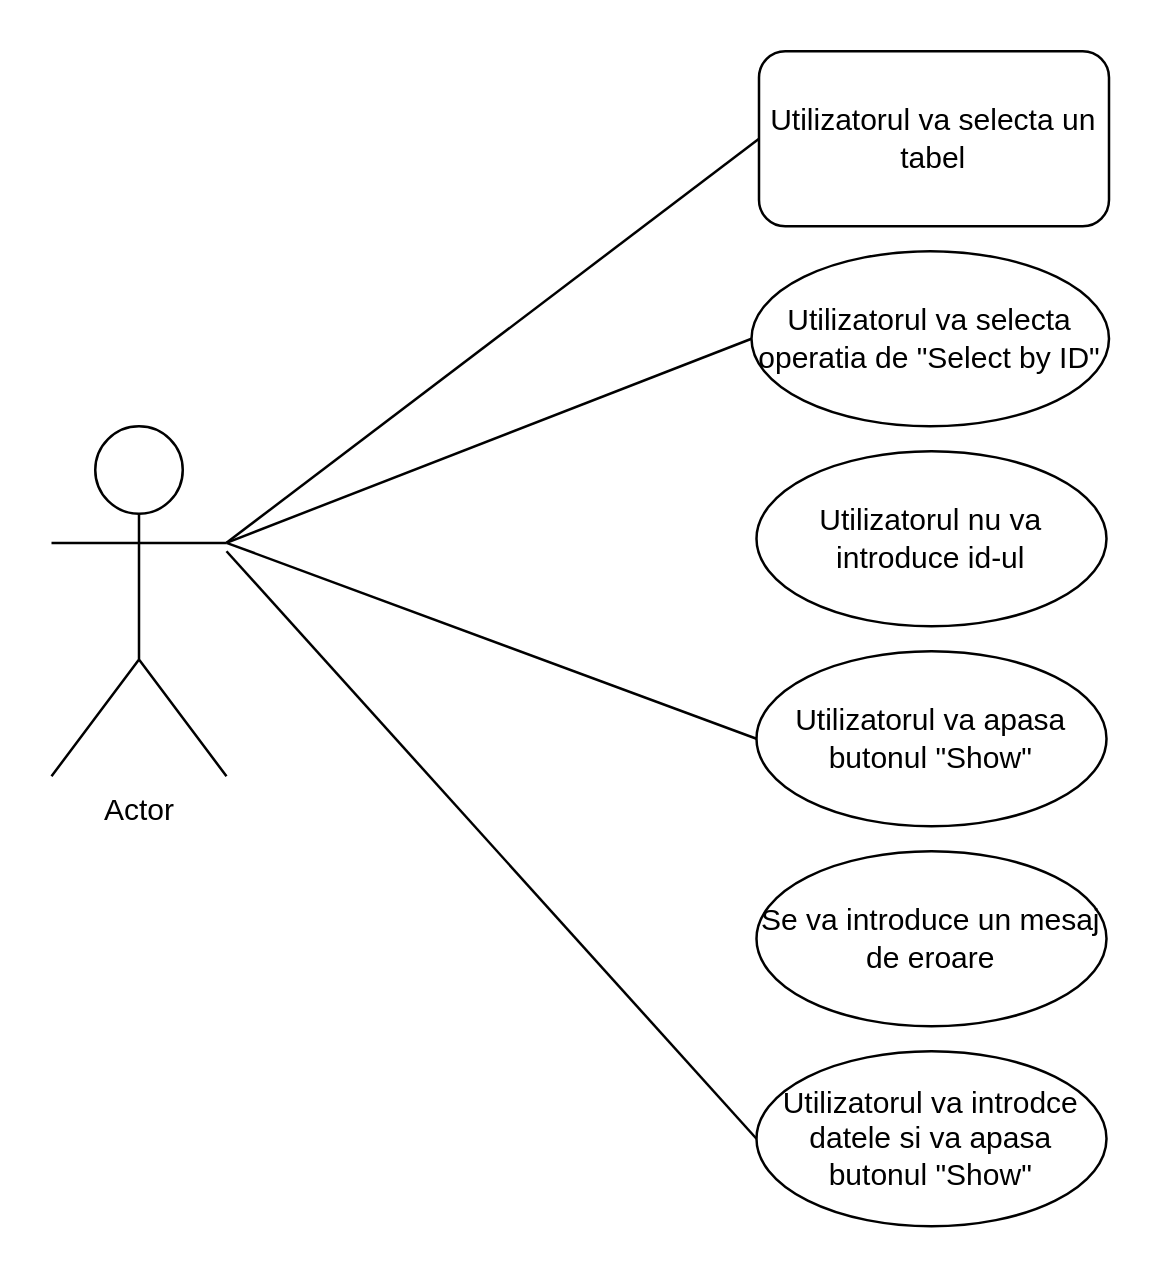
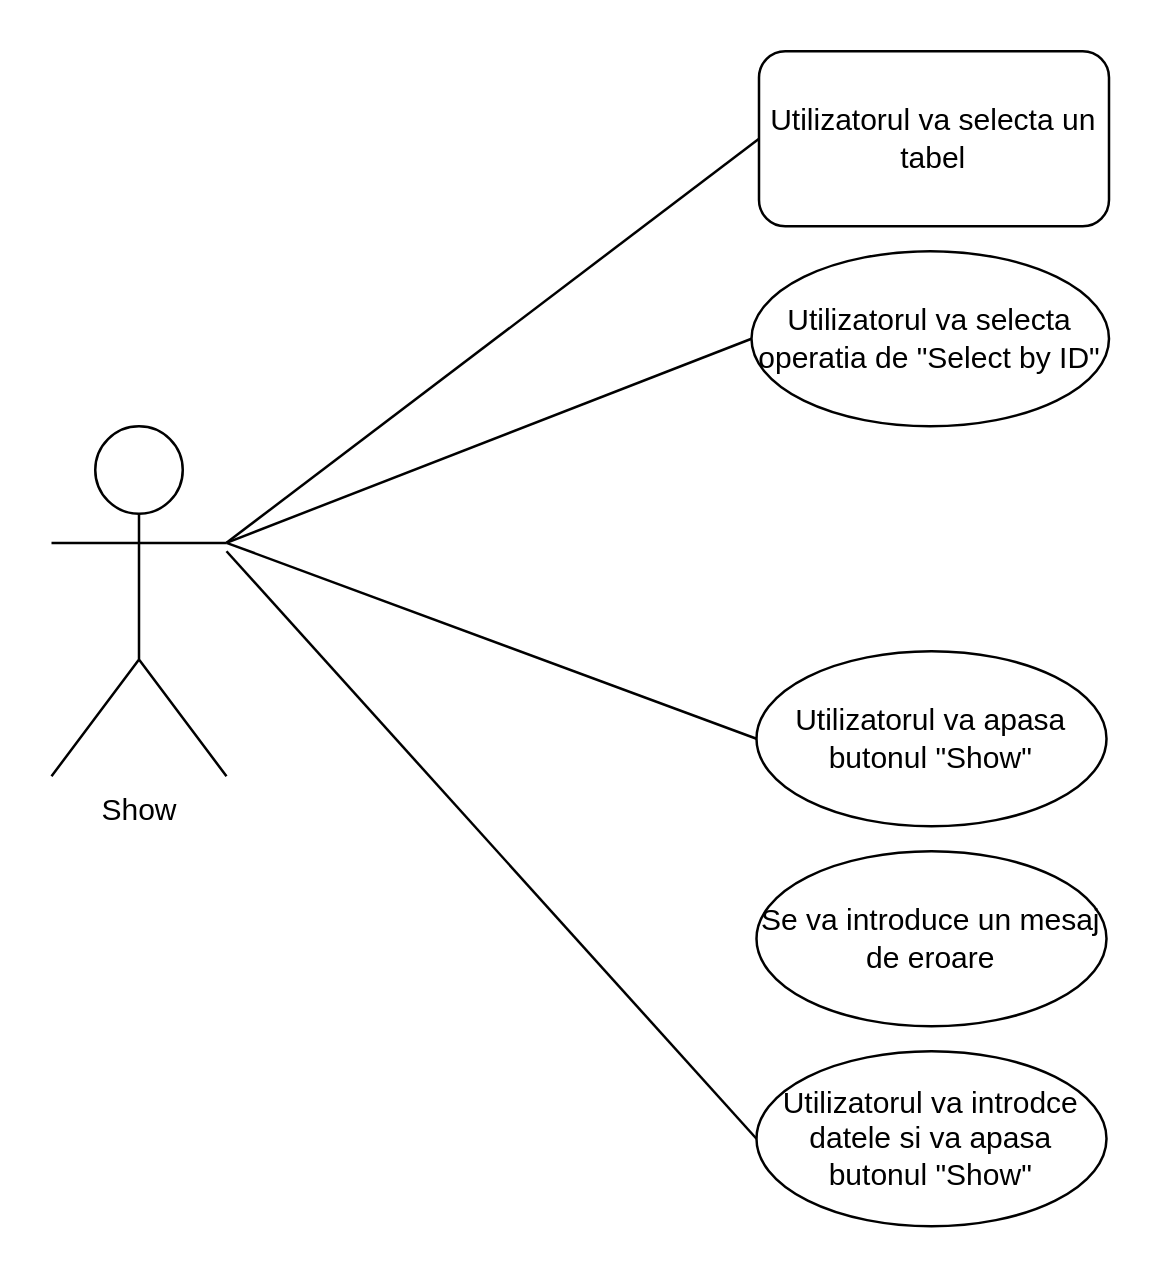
- <mxCell id="5" value="Utilizatorul nu va introduce id-ul" style="ellipse;whiteSpace=wrap;html=1;" vertex="1" parent="1"><mxGeometry x="302" y="180" width="140" height="70" as="geometry" /></mxCell>
- <mxCell id="2" value="Actor" style="shape=umlActor;verticalLabelPosition=bottom;labelBackgroundColor=#ffffff;verticalAlign=top;html=1;" vertex="1" parent="1"><mxGeometry x="20" y="170" width="70" height="140" as="geometry" /></mxCell>
+ <mxCell id="2" value="Show" style="shape=umlActor;verticalLabelPosition=bottom;labelBackgroundColor=#ffffff;verticalAlign=top;html=1;" vertex="1" parent="1"><mxGeometry x="20" y="170" width="70" height="140" as="geometry" /></mxCell>
